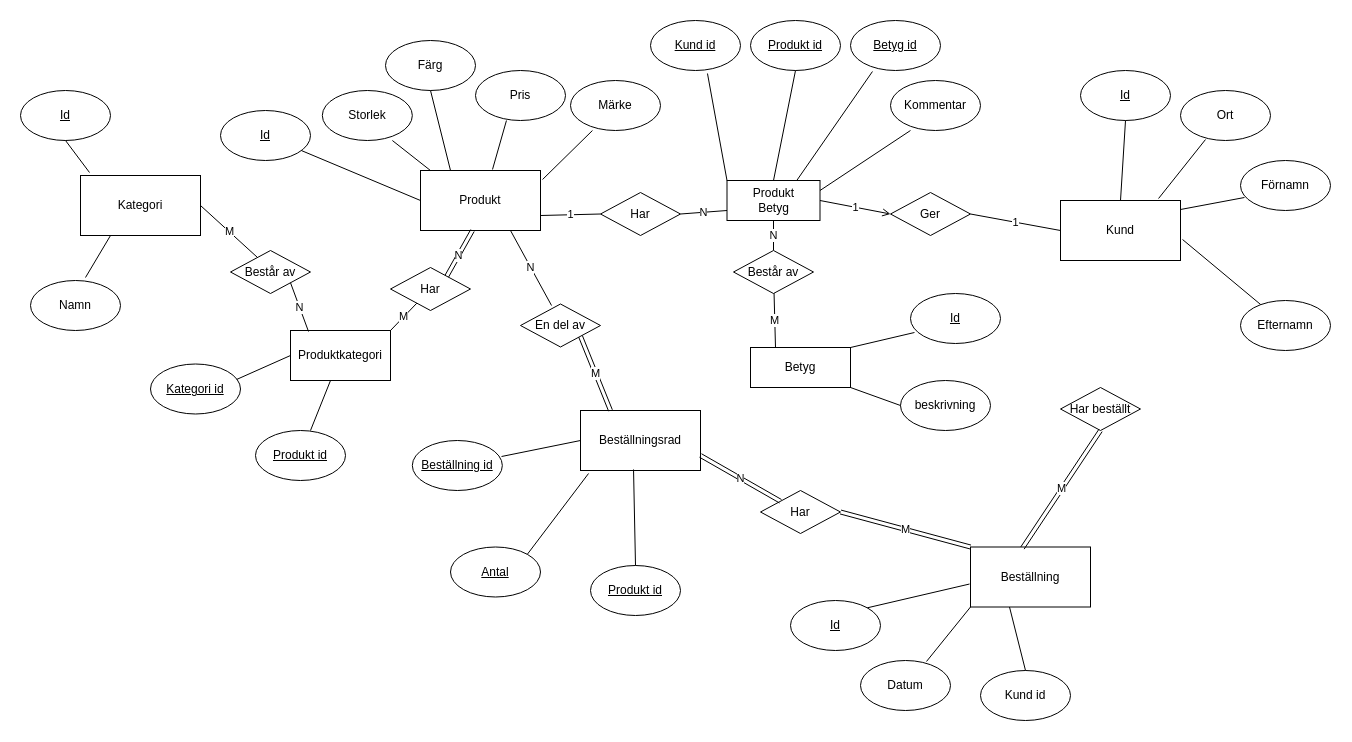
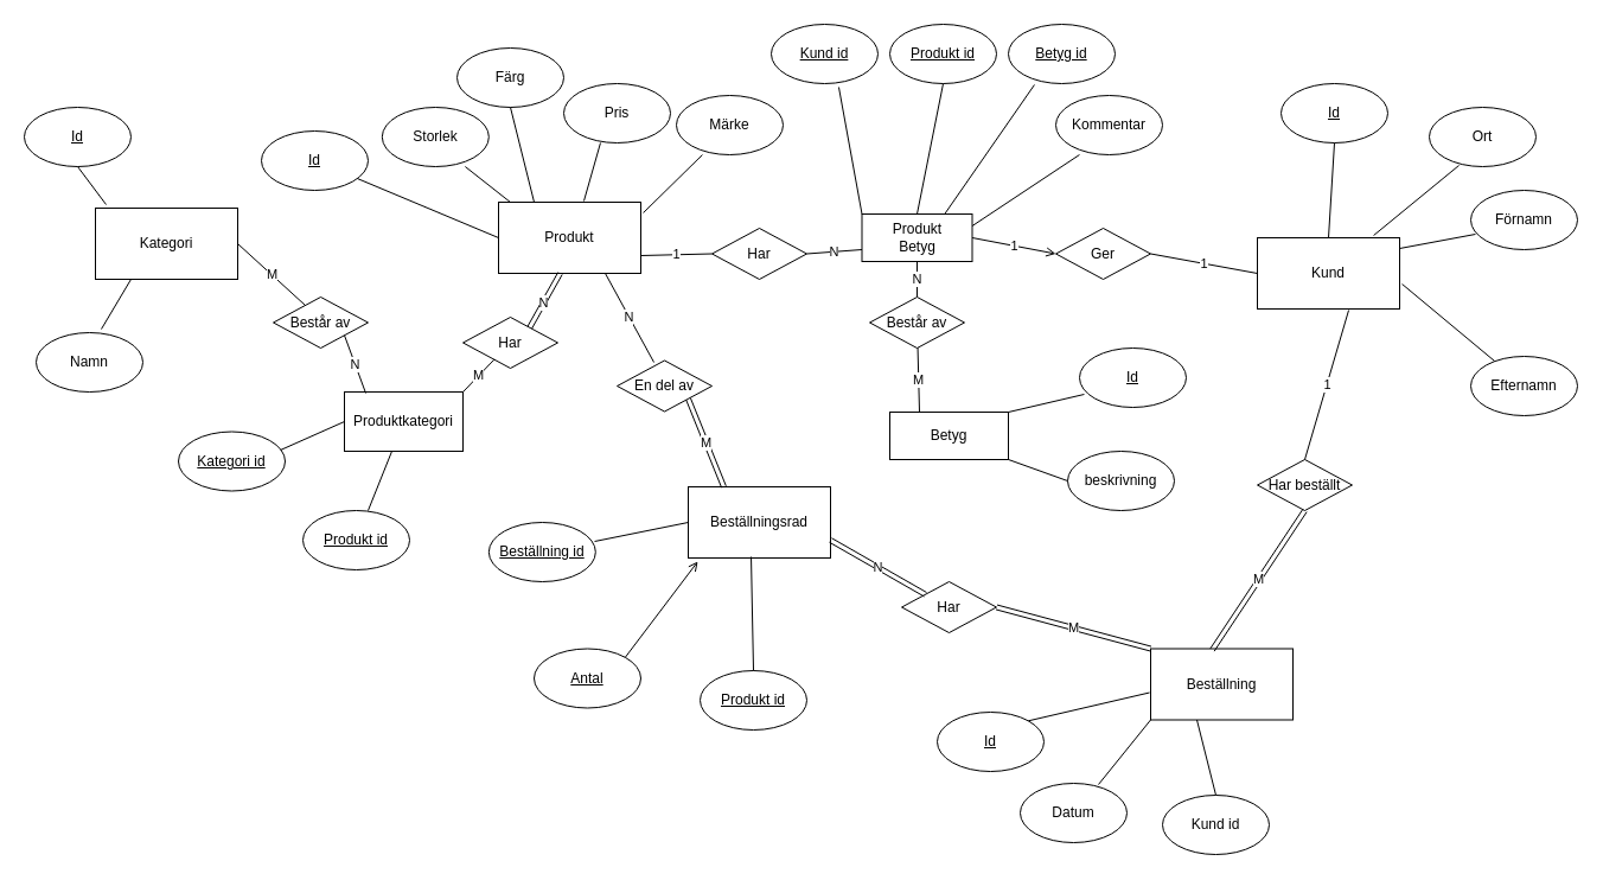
- <mxCell id="35" value="Ort" style="ellipse;whiteSpace=wrap;html=1;" parent="1" vertex="1"><mxGeometry x="1180" y="90" width="90" height="50" as="geometry" /></mxCell>
+ <mxCell id="35" value="Ort" style="ellipse;whiteSpace=wrap;html=1;" parent="1" vertex="1"><mxGeometry x="1205" y="90" width="90" height="50" as="geometry" /></mxCell>
+ <mxCell id="28" value="1" style="endArrow=none;html=1;exitX=0.5;exitY=0;exitDx=0;exitDy=0;entryX=0.642;entryY=1.017;entryDx=0;entryDy=0;entryPerimeter=0;" parent="1" source="25" target="4" edge="1"><mxGeometry width="50" height="50" relative="1" as="geometry"><mxPoint x="880" y="260" as="sourcePoint" /><mxPoint x="930" y="210" as="targetPoint" /></mxGeometry></mxCell>
- <mxCell id="51" value="" style="endArrow=none;html=1;exitX=1;exitY=0;exitDx=0;exitDy=0;entryX=0.067;entryY=1.05;entryDx=0;entryDy=0;entryPerimeter=0;" edge="1" parent="1" source="50" target="52"><mxGeometry width="50" height="50" relative="1" as="geometry"><mxPoint x="710" y="610" as="sourcePoint" /><mxPoint x="713.29" y="488.858" as="targetPoint" /></mxGeometry></mxCell>
+ <mxCell id="51" value="" style="endArrow=open;html=1;exitX=1;exitY=0;exitDx=0;exitDy=0;entryX=0.067;entryY=1.05;entryDx=0;entryDy=0;entryPerimeter=0;" edge="1" parent="1" source="50" target="52"><mxGeometry width="50" height="50" relative="1" as="geometry"><mxPoint x="710" y="610" as="sourcePoint" /><mxPoint x="713.29" y="488.858" as="targetPoint" /></mxGeometry></mxCell>
